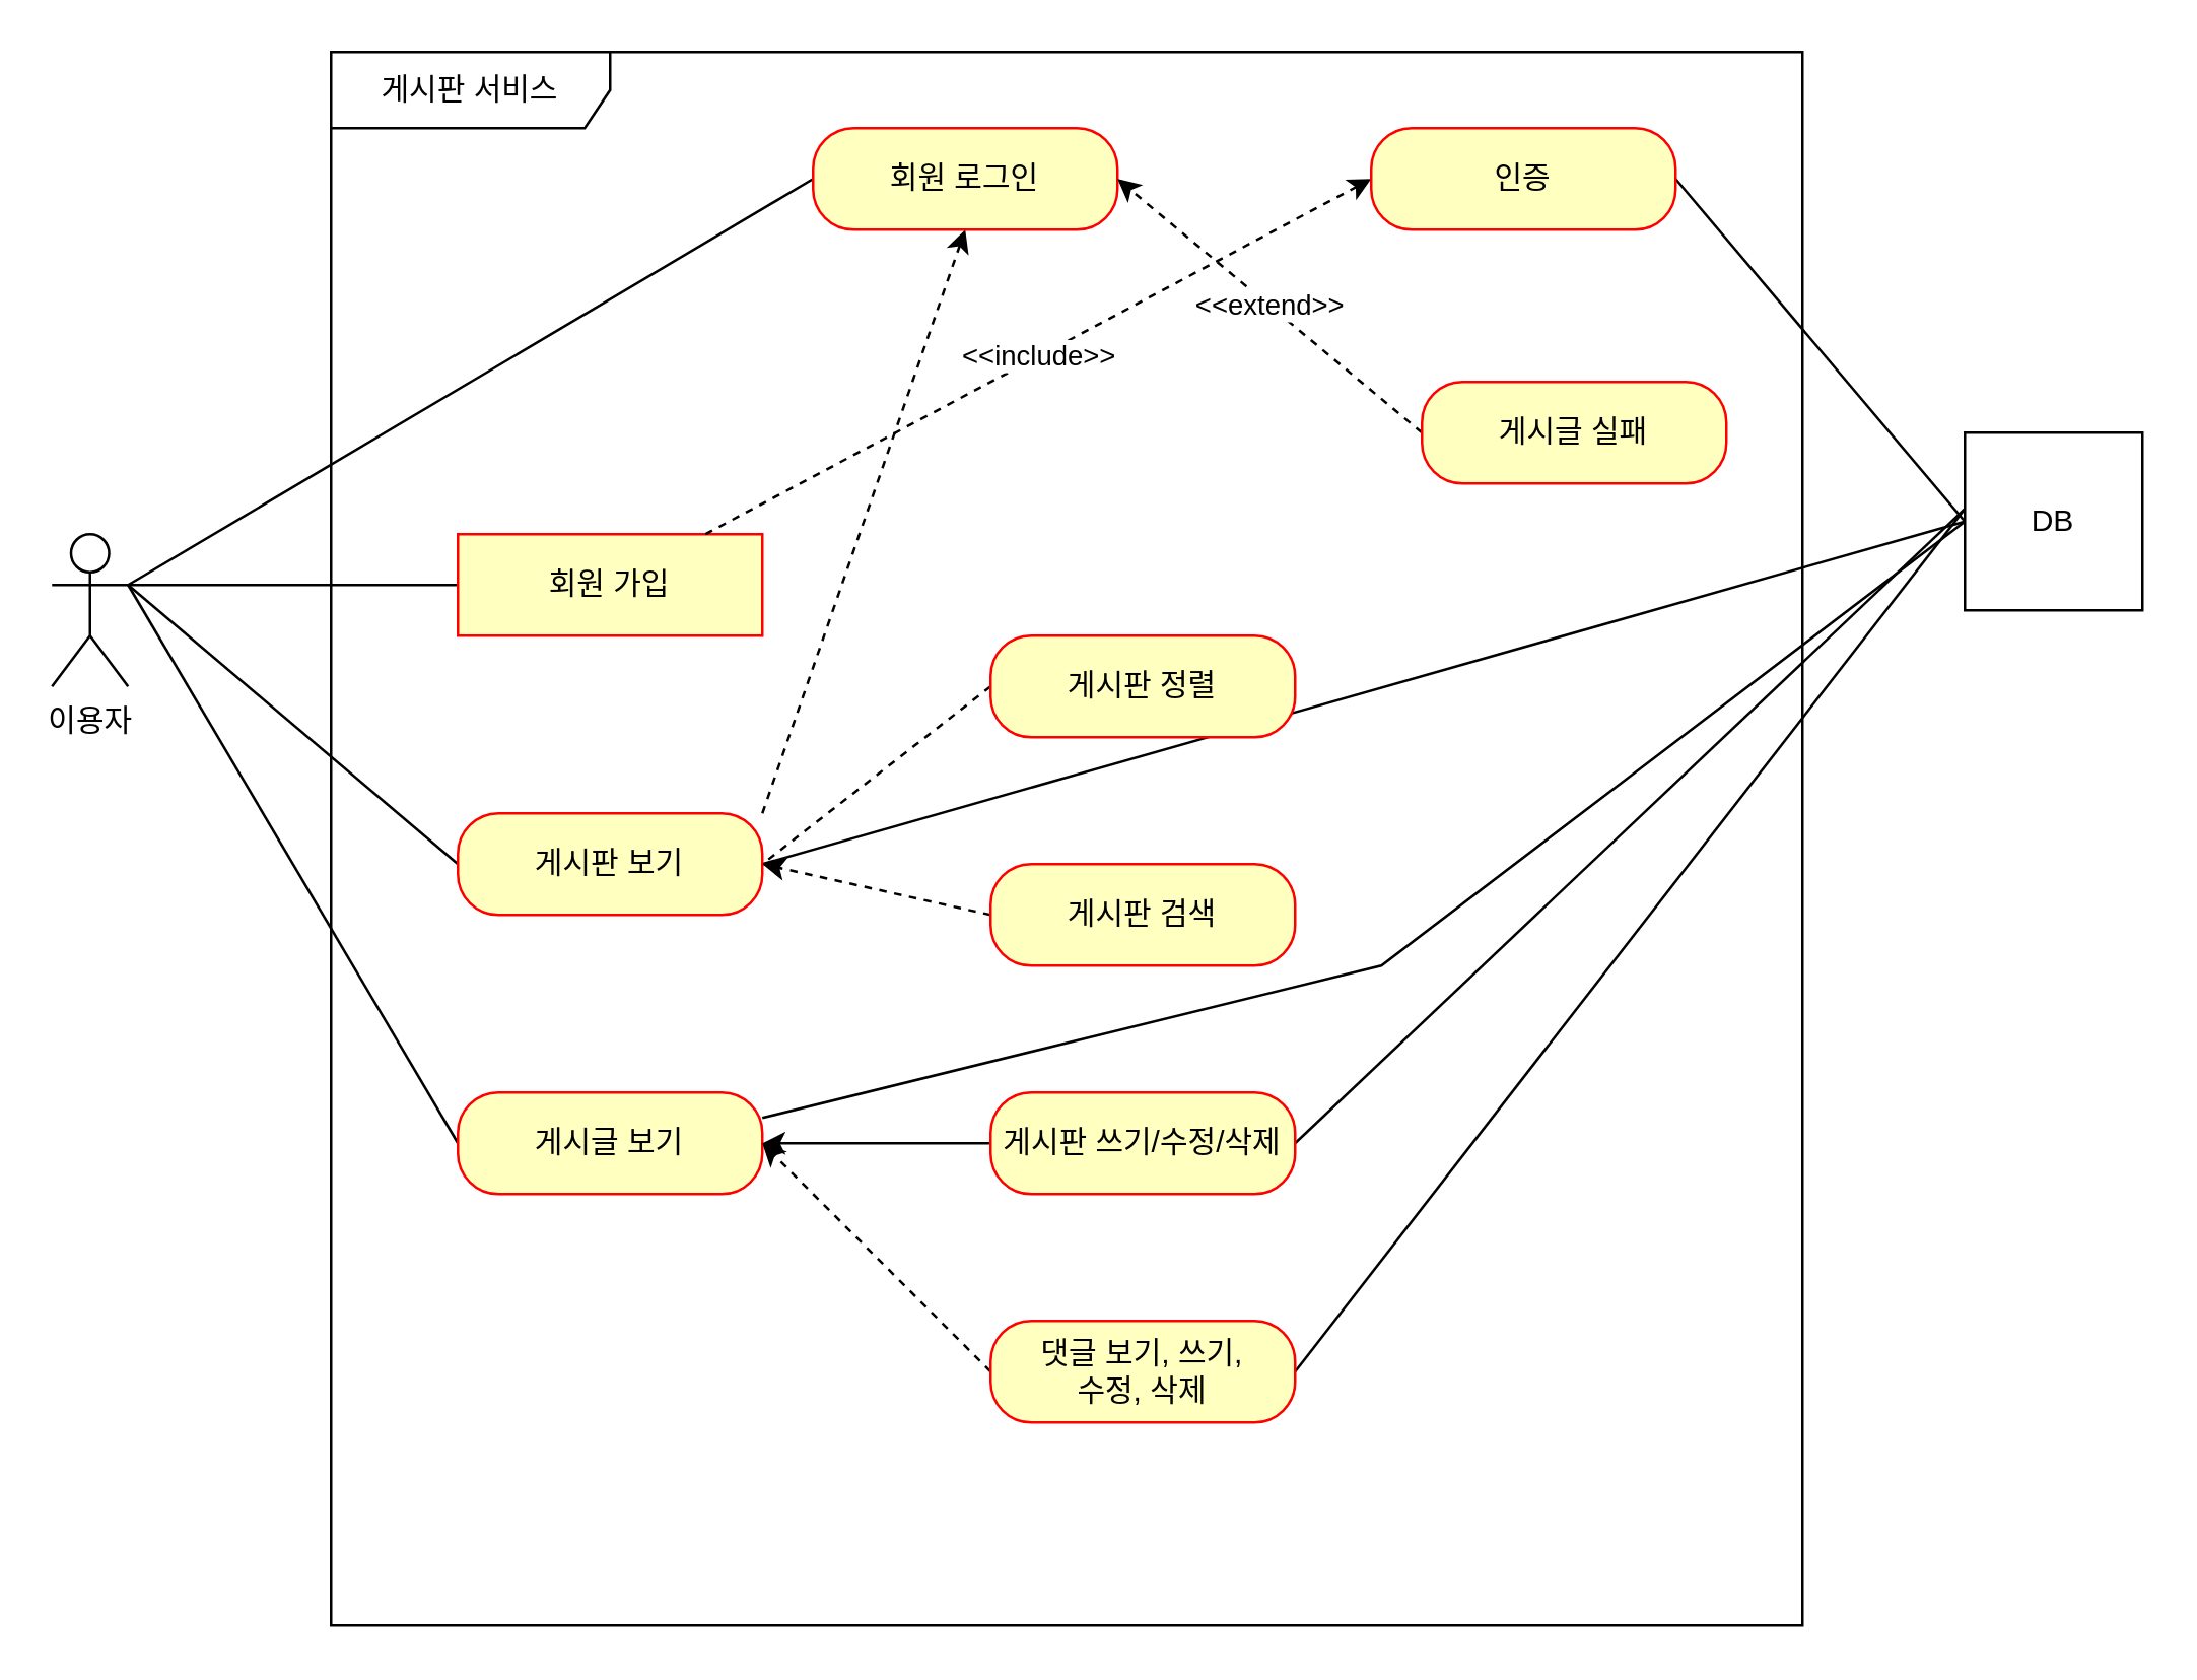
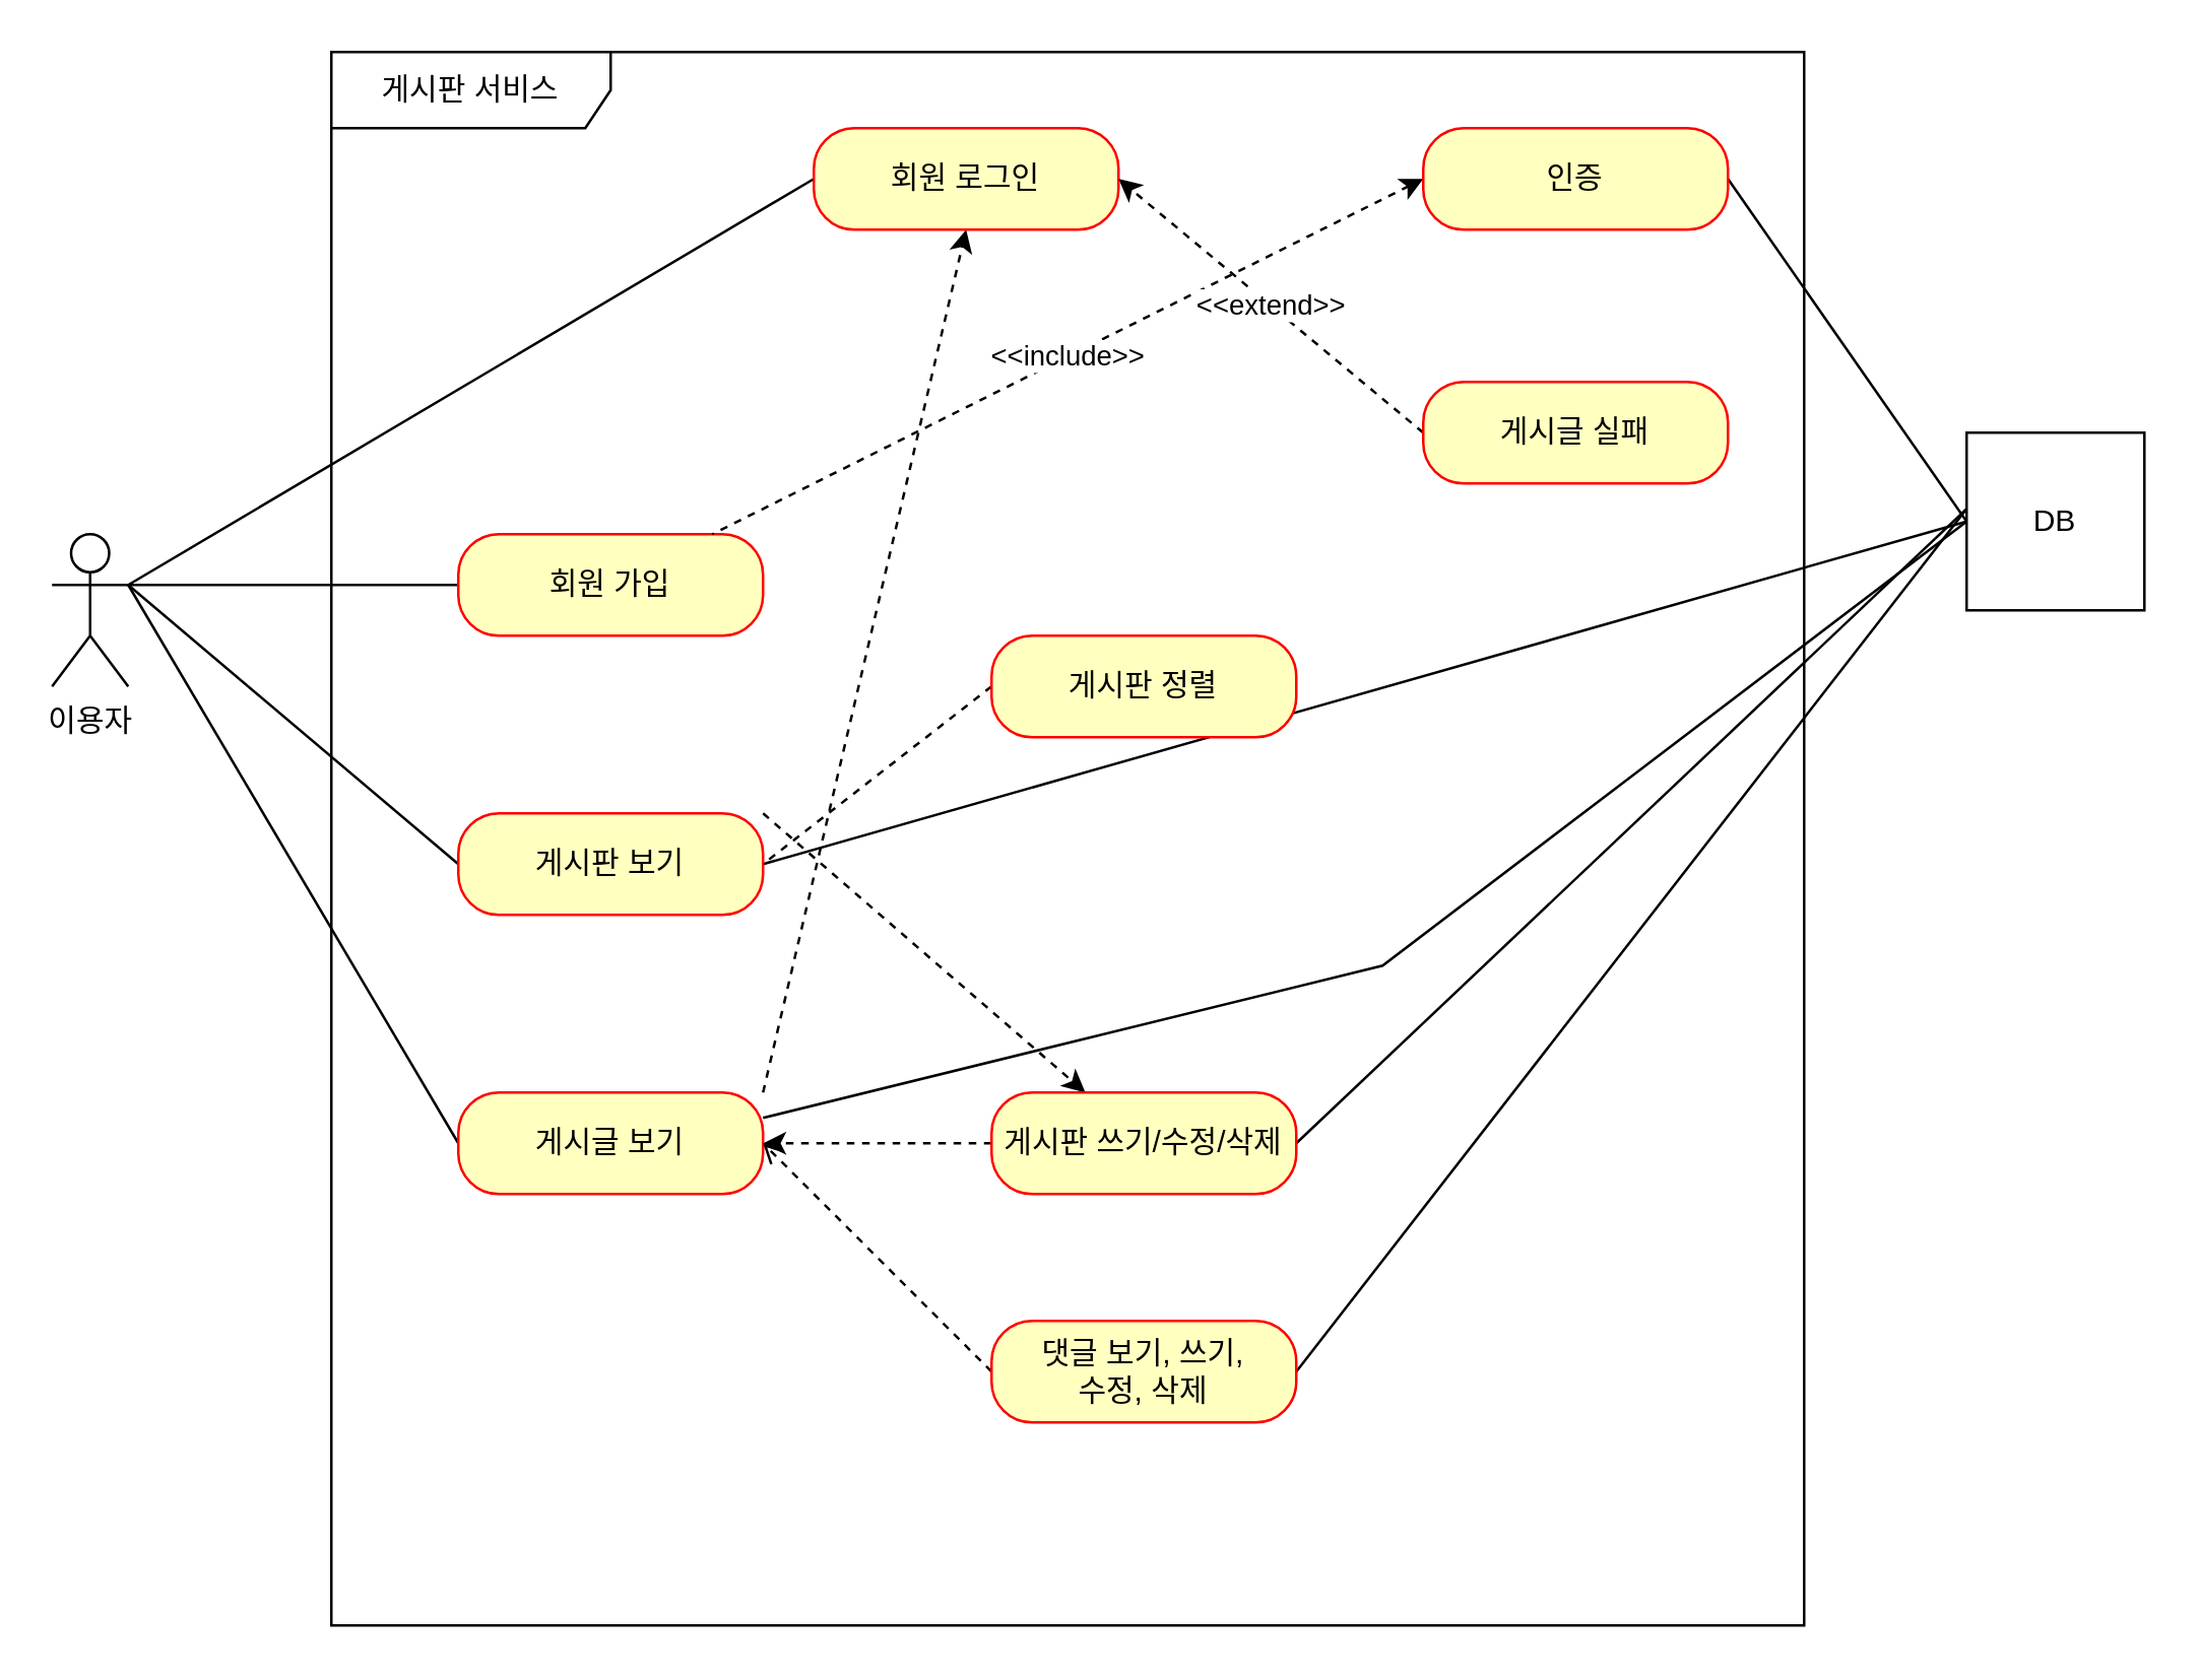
- <mxCell id="18" value="인증" style="rounded=1;whiteSpace=wrap;html=1;arcSize=40;fontColor=#000000;fillColor=#ffffc0;strokeColor=#ff0000;" vertex="1" parent="1"><mxGeometry x="540" y="50" width="120" height="40" as="geometry" /></mxCell>
+ <mxCell id="18" value="인증" style="rounded=1;whiteSpace=wrap;html=1;arcSize=40;fontColor=#000000;fillColor=#ffffc0;strokeColor=#ff0000;" vertex="1" parent="1"><mxGeometry x="560" y="50" width="120" height="40" as="geometry" /></mxCell>
- <mxCell id="5" value="회원 가입" style="whiteSpace=wrap;html=1;arcSize=40;fontColor=#000000;fillColor=#ffffc0;strokeColor=#ff0000;rounded=0;" vertex="1" parent="1"><mxGeometry x="180" y="210" width="120" height="40" as="geometry" /></mxCell>
+ <mxCell id="5" value="회원 가입" style="rounded=1;whiteSpace=wrap;html=1;arcSize=40;fontColor=#000000;fillColor=#ffffc0;strokeColor=#ff0000;" vertex="1" parent="1"><mxGeometry x="180" y="210" width="120" height="40" as="geometry" /></mxCell>
+ <mxCell id="7" style="rounded=0;orthogonalLoop=1;jettySize=auto;html=1;exitX=1;exitY=0;exitDx=0;exitDy=0;entryX=0.5;entryY=1;entryDx=0;entryDy=0;dashed=1;" edge="1" parent="1" source="9" target="15"><mxGeometry relative="1" as="geometry" /></mxCell>
- <mxCell id="11" style="rounded=0;orthogonalLoop=1;jettySize=auto;html=1;exitX=1;exitY=0;exitDx=0;exitDy=0;dashed=1;entryX=0.5;entryY=1;entryDx=0;entryDy=0;" edge="1" parent="1" source="13" target="15"><mxGeometry relative="1" as="geometry" /></mxCell>
+ <mxCell id="11" style="rounded=0;orthogonalLoop=1;jettySize=auto;html=1;exitX=1;exitY=0;exitDx=0;exitDy=0;dashed=1;" edge="1" parent="1" source="13" target="27"><mxGeometry relative="1" as="geometry" /></mxCell>
- <mxCell id="23" style="rounded=0;orthogonalLoop=1;jettySize=auto;html=1;exitX=0;exitY=0.5;exitDx=0;exitDy=0;entryX=1;entryY=0.5;entryDx=0;entryDy=0;dashed=1;" edge="1" parent="1" source="24" target="13"><mxGeometry relative="1" as="geometry" /></mxCell>
- <mxCell id="24" value="게시판 검색" style="rounded=1;whiteSpace=wrap;html=1;arcSize=40;fontColor=#000000;fillColor=#ffffc0;strokeColor=#ff0000;" vertex="1" parent="1"><mxGeometry x="390" y="340" width="120" height="40" as="geometry" /></mxCell>
- <mxCell id="25" style="rounded=0;orthogonalLoop=1;jettySize=auto;html=1;exitX=0;exitY=0.5;exitDx=0;exitDy=0;entryX=1;entryY=0.5;entryDx=0;entryDy=0;dashed=0;" edge="1" parent="1" source="27" target="9"><mxGeometry relative="1" as="geometry" /></mxCell>
+ <mxCell id="25" style="rounded=0;orthogonalLoop=1;jettySize=auto;html=1;exitX=0;exitY=0.5;exitDx=0;exitDy=0;entryX=1;entryY=0.5;entryDx=0;entryDy=0;dashed=1;" edge="1" parent="1" source="27" target="9"><mxGeometry relative="1" as="geometry" /></mxCell>
- <mxCell id="28" style="rounded=0;orthogonalLoop=1;jettySize=auto;html=1;exitX=0;exitY=0.5;exitDx=0;exitDy=0;entryX=1;entryY=0.5;entryDx=0;entryDy=0;dashed=1;" edge="1" parent="1" source="30" target="9"><mxGeometry relative="1" as="geometry" /></mxCell>
+ <mxCell id="28" style="rounded=0;orthogonalLoop=1;jettySize=auto;html=1;exitX=0;exitY=0.5;exitDx=0;exitDy=0;entryX=1;entryY=0.5;entryDx=0;entryDy=0;dashed=1;endArrow=open;" edge="1" parent="1" source="30" target="9"><mxGeometry relative="1" as="geometry" /></mxCell>
